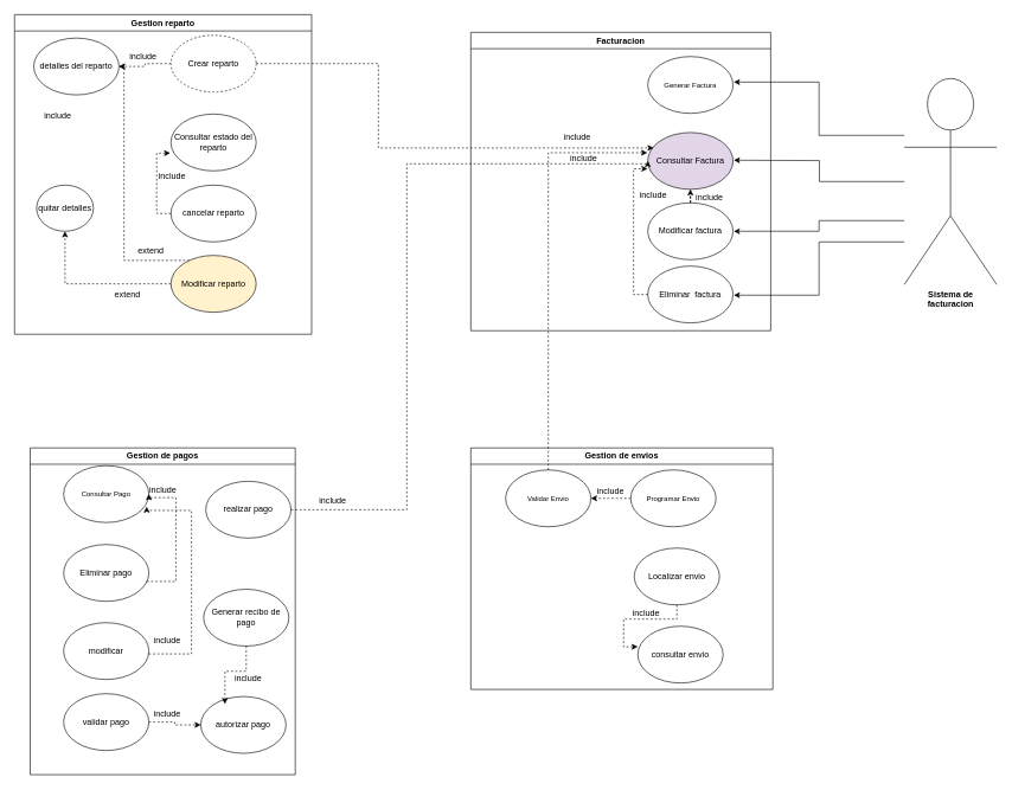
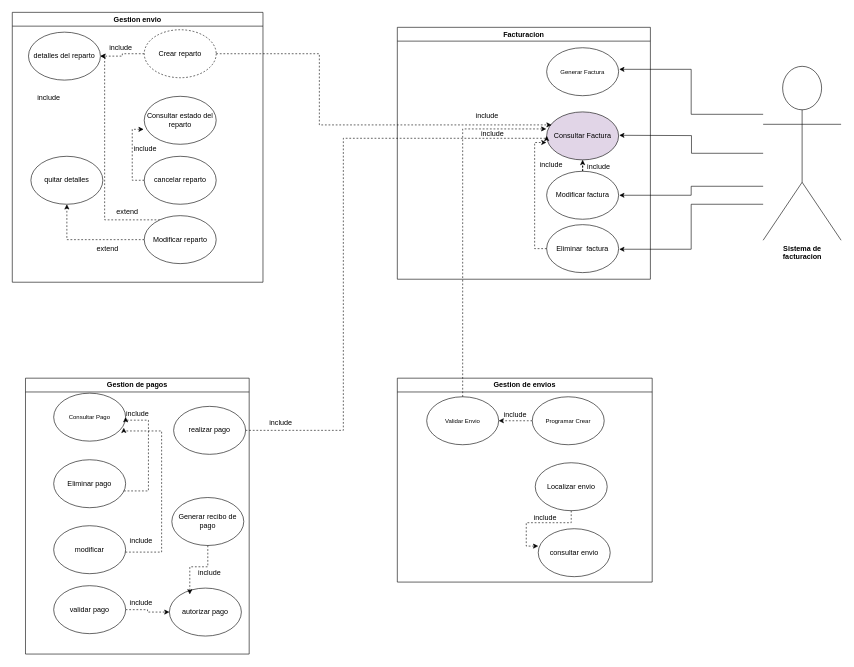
- <mxCell id="28" value="Gestion reparto" style="swimlane;whiteSpace=wrap;html=1;" vertex="1" parent="1"><mxGeometry x="20" y="20" width="418" height="450" as="geometry" /></mxCell>
+ <mxCell id="28" value="Gestion envio" style="swimlane;whiteSpace=wrap;html=1;" vertex="1" parent="1"><mxGeometry x="20" y="20" width="418" height="450" as="geometry" /></mxCell>
- <mxCell id="41" value="quitar detalles" style="ellipse;whiteSpace=wrap;html=1;" vertex="1" parent="28"><mxGeometry x="31" y="240" width="80" height="65" as="geometry" /></mxCell>
+ <mxCell id="41" value="quitar detalles" style="ellipse;whiteSpace=wrap;html=1;" vertex="1" parent="28"><mxGeometry x="31" y="240" width="120" height="80" as="geometry" /></mxCell>
- <mxCell id="35" value="Modificar reparto" style="ellipse;whiteSpace=wrap;html=1;fillColor=#fff2cc;" vertex="1" parent="28"><mxGeometry x="220" y="339" width="120" height="80" as="geometry" /></mxCell>
+ <mxCell id="35" value="Modificar reparto" style="ellipse;whiteSpace=wrap;html=1;" vertex="1" parent="28"><mxGeometry x="220" y="339" width="120" height="80" as="geometry" /></mxCell>
- <mxCell id="20" value="&lt;font size=&quot;1&quot;&gt;Programar Envio&lt;/font&gt;" style="ellipse;whiteSpace=wrap;html=1;" vertex="1" parent="18"><mxGeometry x="225" y="31" width="120" height="80" as="geometry" /></mxCell>
+ <mxCell id="20" value="&lt;font size=&quot;1&quot;&gt;Programar Crear&lt;/font&gt;" style="ellipse;whiteSpace=wrap;html=1;" vertex="1" parent="18"><mxGeometry x="225" y="31" width="120" height="80" as="geometry" /></mxCell>
